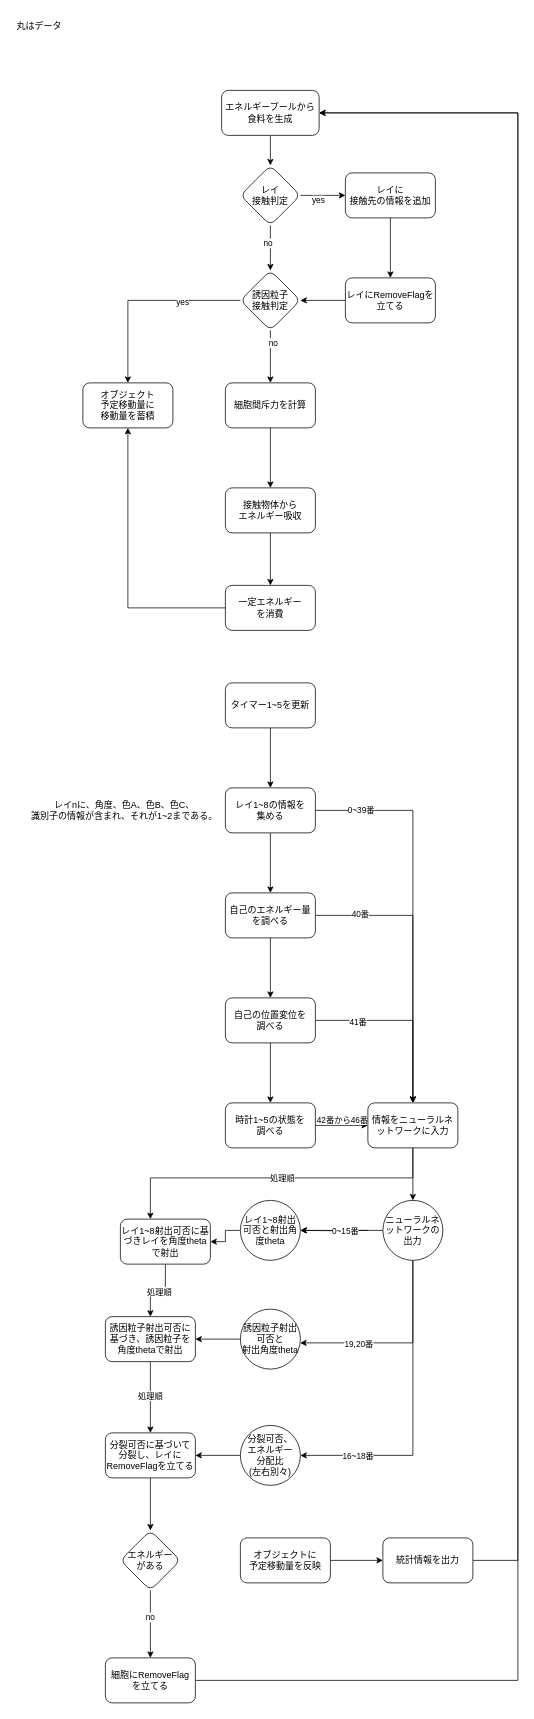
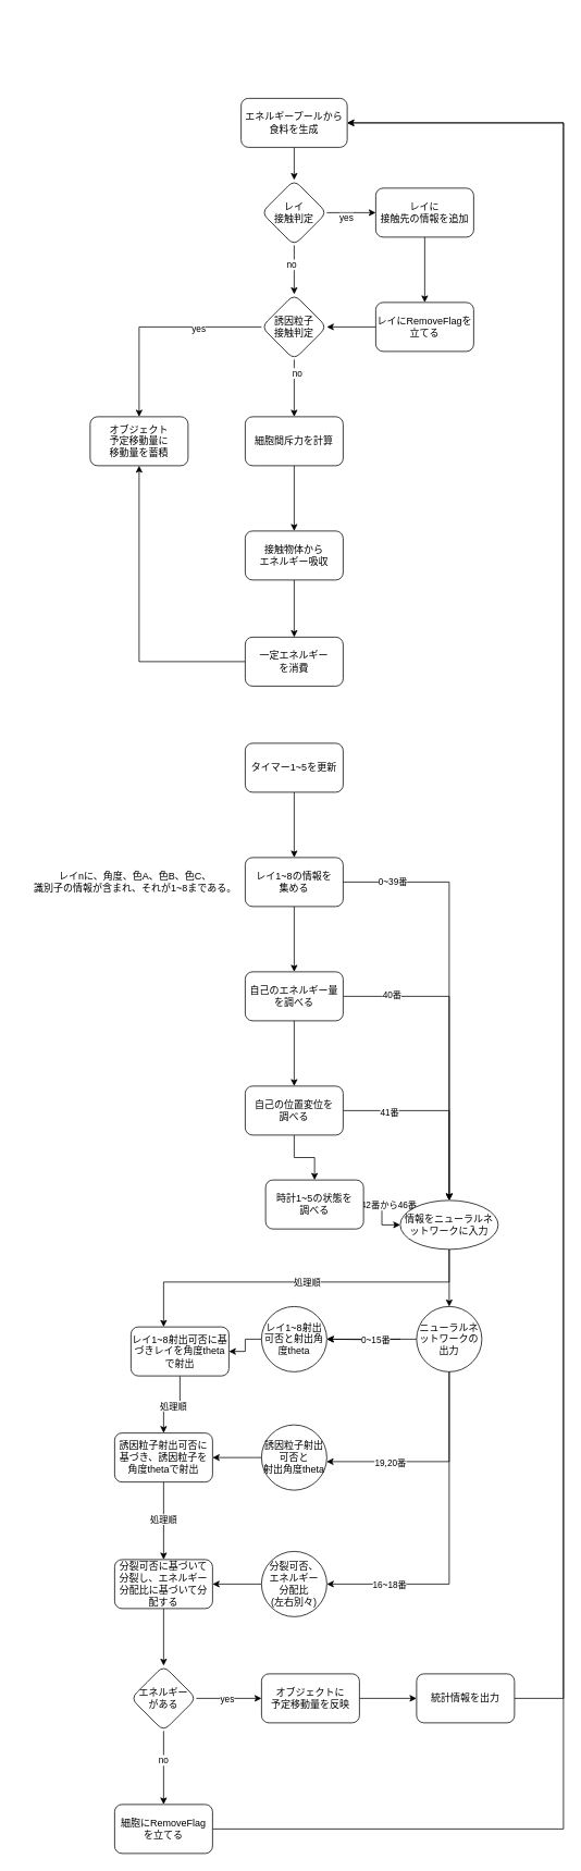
- <mxCell id="46" value="丸はデータ" style="text;html=1;whiteSpace=wrap;overflow=hidden;rounded=0;" parent="1" vertex="1"><mxGeometry x="20" y="20" width="180" height="120" as="geometry" /></mxCell>
- <mxCell id="38" value="&lt;div&gt;レイnに、角度、色A、色B、色C、&lt;/div&gt;&lt;div&gt;識別子の情報が含まれ、それが1~2まである。&lt;/div&gt;" style="text;html=1;align=center;verticalAlign=middle;resizable=0;points=[];autosize=1;strokeColor=none;fillColor=none;" parent="1" vertex="1"><mxGeometry x="30" y="1060" width="270" height="40" as="geometry" /></mxCell>
+ <mxCell id="38" value="&lt;div&gt;レイnに、角度、色A、色B、色C、&lt;/div&gt;&lt;div&gt;識別子の情報が含まれ、それが1~8まである。&lt;/div&gt;" style="text;html=1;align=center;verticalAlign=middle;resizable=0;points=[];autosize=1;strokeColor=none;fillColor=none;" parent="1" vertex="1"><mxGeometry x="30" y="1060" width="270" height="40" as="geometry" /></mxCell>
- <mxCell id="33" value="&lt;div&gt;時計1~5の状態を&lt;/div&gt;&lt;div&gt;調べる&lt;/div&gt;" style="whiteSpace=wrap;html=1;rounded=1;glass=0;strokeWidth=1;shadow=0;" parent="1" vertex="1"><mxGeometry x="300" y="1470" width="120" height="60" as="geometry" /></mxCell>
+ <mxCell id="33" value="&lt;div&gt;時計1~5の状態を&lt;/div&gt;&lt;div&gt;調べる&lt;/div&gt;" style="whiteSpace=wrap;html=1;rounded=1;glass=0;strokeWidth=1;shadow=0;" parent="1" vertex="1"><mxGeometry x="325" y="1445" width="120" height="60" as="geometry" /></mxCell>
- <mxCell id="37" value="情報をニューラルネットワークに入力" style="whiteSpace=wrap;html=1;rounded=1;glass=0;strokeWidth=1;shadow=0;" parent="1" vertex="1"><mxGeometry x="490" y="1470" width="120" height="60" as="geometry" /></mxCell>
+ <mxCell id="37" value="情報をニューラルネットワークに入力" style="ellipse;whiteSpace=wrap;html=1;glass=0;strokeWidth=1;shadow=0;" parent="1" vertex="1"><mxGeometry x="490" y="1470" width="120" height="60" as="geometry" /></mxCell>
- <mxCell id="59" value="分裂可否に基づいて分裂し、レイにRemoveFlagを立てる" style="whiteSpace=wrap;html=1;rounded=1;glass=0;strokeWidth=1;shadow=0;" parent="1" vertex="1"><mxGeometry x="140" y="1910" width="120" height="60" as="geometry" /></mxCell>
+ <mxCell id="59" value="分裂可否に基づいて分裂し、エネルギー分配比に基づいて分配する" style="whiteSpace=wrap;html=1;rounded=1;glass=0;strokeWidth=1;shadow=0;" parent="1" vertex="1"><mxGeometry x="140" y="1910" width="120" height="60" as="geometry" /></mxCell>
+ <mxCell id="68" value="" style="edgeStyle=orthogonalEdgeStyle;rounded=0;orthogonalLoop=1;jettySize=auto;html=1;entryX=0;entryY=0.5;entryDx=0;entryDy=0;" parent="1" source="72" target="78" edge="1"><mxGeometry relative="1" as="geometry" /></mxCell>
+ <mxCell id="69" value="&lt;div&gt;yes&lt;/div&gt;" style="edgeLabel;html=1;align=center;verticalAlign=middle;resizable=0;points=[];" parent="68" vertex="1" connectable="0"><mxGeometry x="-0.067" relative="1" as="geometry"><mxPoint as="offset" /></mxGeometry></mxCell>
